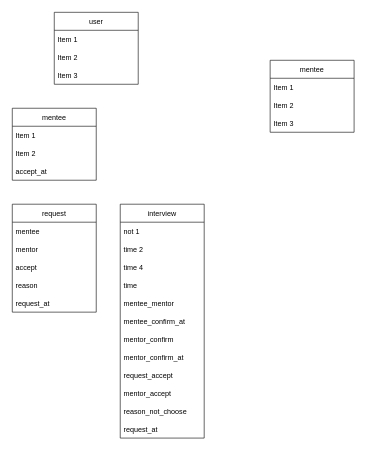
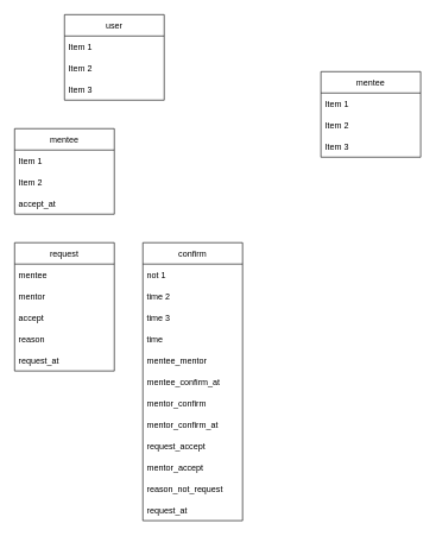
- <mxCell id="20" value="interview" style="swimlane;fontStyle=0;childLayout=stackLayout;horizontal=1;startSize=30;horizontalStack=0;resizeParent=1;resizeParentMax=0;resizeLast=0;collapsible=1;marginBottom=0;" vertex="1" parent="1"><mxGeometry x="200" y="340" width="140" height="390" as="geometry" /></mxCell>
+ <mxCell id="20" value="confirm" style="swimlane;fontStyle=0;childLayout=stackLayout;horizontal=1;startSize=30;horizontalStack=0;resizeParent=1;resizeParentMax=0;resizeLast=0;collapsible=1;marginBottom=0;" vertex="1" parent="1"><mxGeometry x="200" y="340" width="140" height="390" as="geometry" /></mxCell>
- <mxCell id="23" value="time 4" style="text;strokeColor=none;fillColor=none;align=left;verticalAlign=middle;spacingLeft=4;spacingRight=4;overflow=hidden;points=[[0,0.5],[1,0.5]];portConstraint=eastwest;rotatable=0;" vertex="1" parent="20"><mxGeometry y="90" width="140" height="30" as="geometry" /></mxCell>
+ <mxCell id="23" value="time 3" style="text;strokeColor=none;fillColor=none;align=left;verticalAlign=middle;spacingLeft=4;spacingRight=4;overflow=hidden;points=[[0,0.5],[1,0.5]];portConstraint=eastwest;rotatable=0;" vertex="1" parent="20"><mxGeometry y="90" width="140" height="30" as="geometry" /></mxCell>
- <mxCell id="31" value="reason_not_choose" style="text;strokeColor=none;fillColor=none;align=left;verticalAlign=middle;spacingLeft=4;spacingRight=4;overflow=hidden;points=[[0,0.5],[1,0.5]];portConstraint=eastwest;rotatable=0;fontStyle=0" vertex="1" parent="20"><mxGeometry y="330" width="140" height="30" as="geometry" /></mxCell>
+ <mxCell id="31" value="reason_not_request" style="text;strokeColor=none;fillColor=none;align=left;verticalAlign=middle;spacingLeft=4;spacingRight=4;overflow=hidden;points=[[0,0.5],[1,0.5]];portConstraint=eastwest;rotatable=0;fontStyle=0" vertex="1" parent="20"><mxGeometry y="330" width="140" height="30" as="geometry" /></mxCell>
